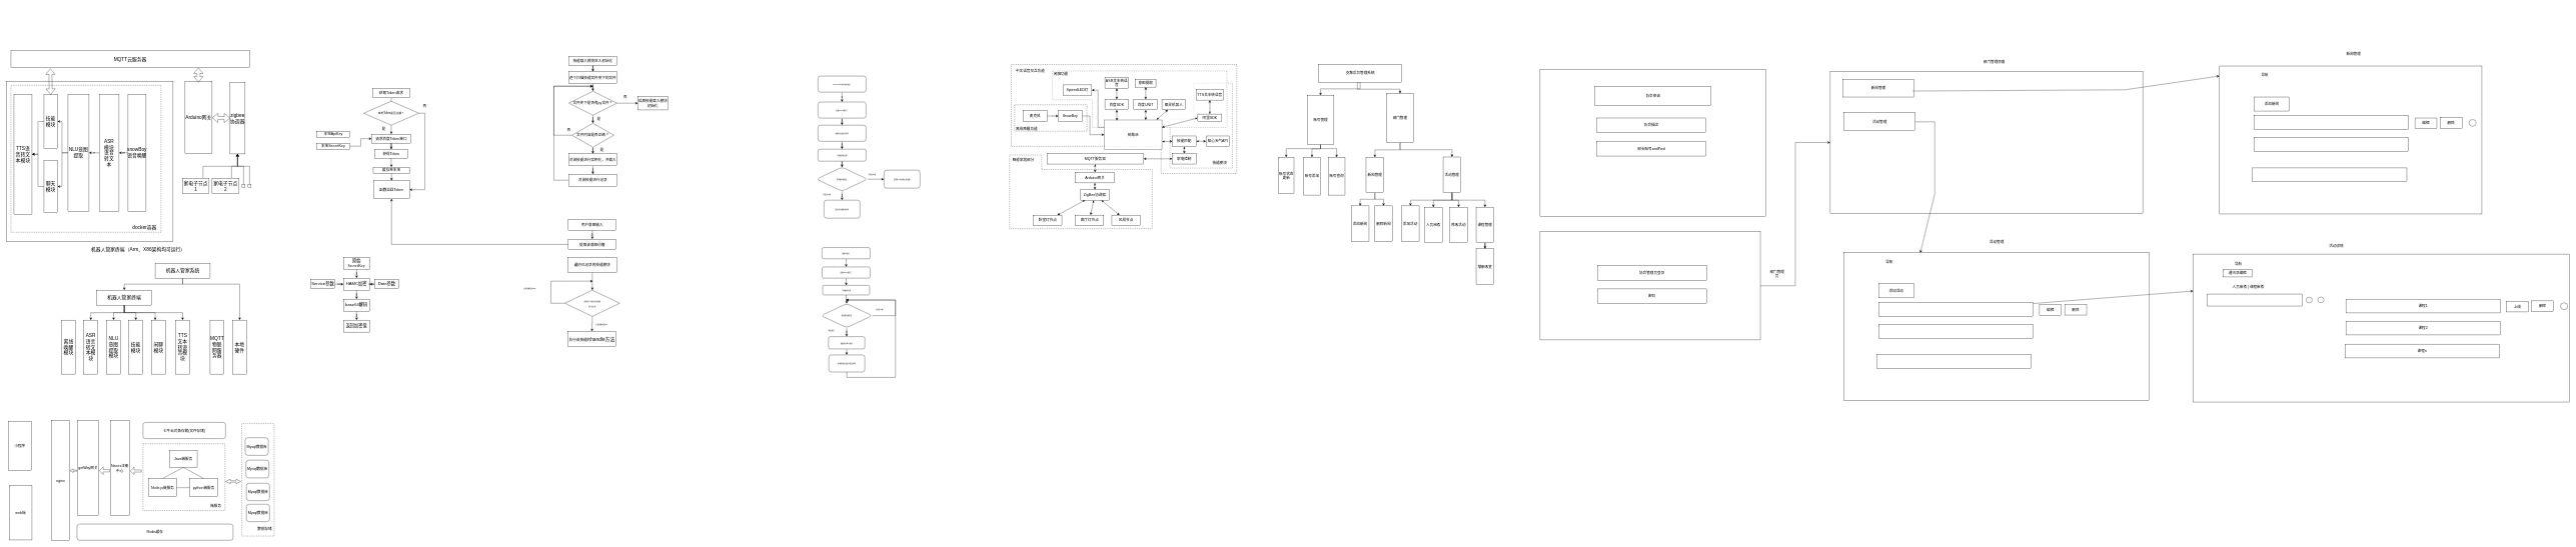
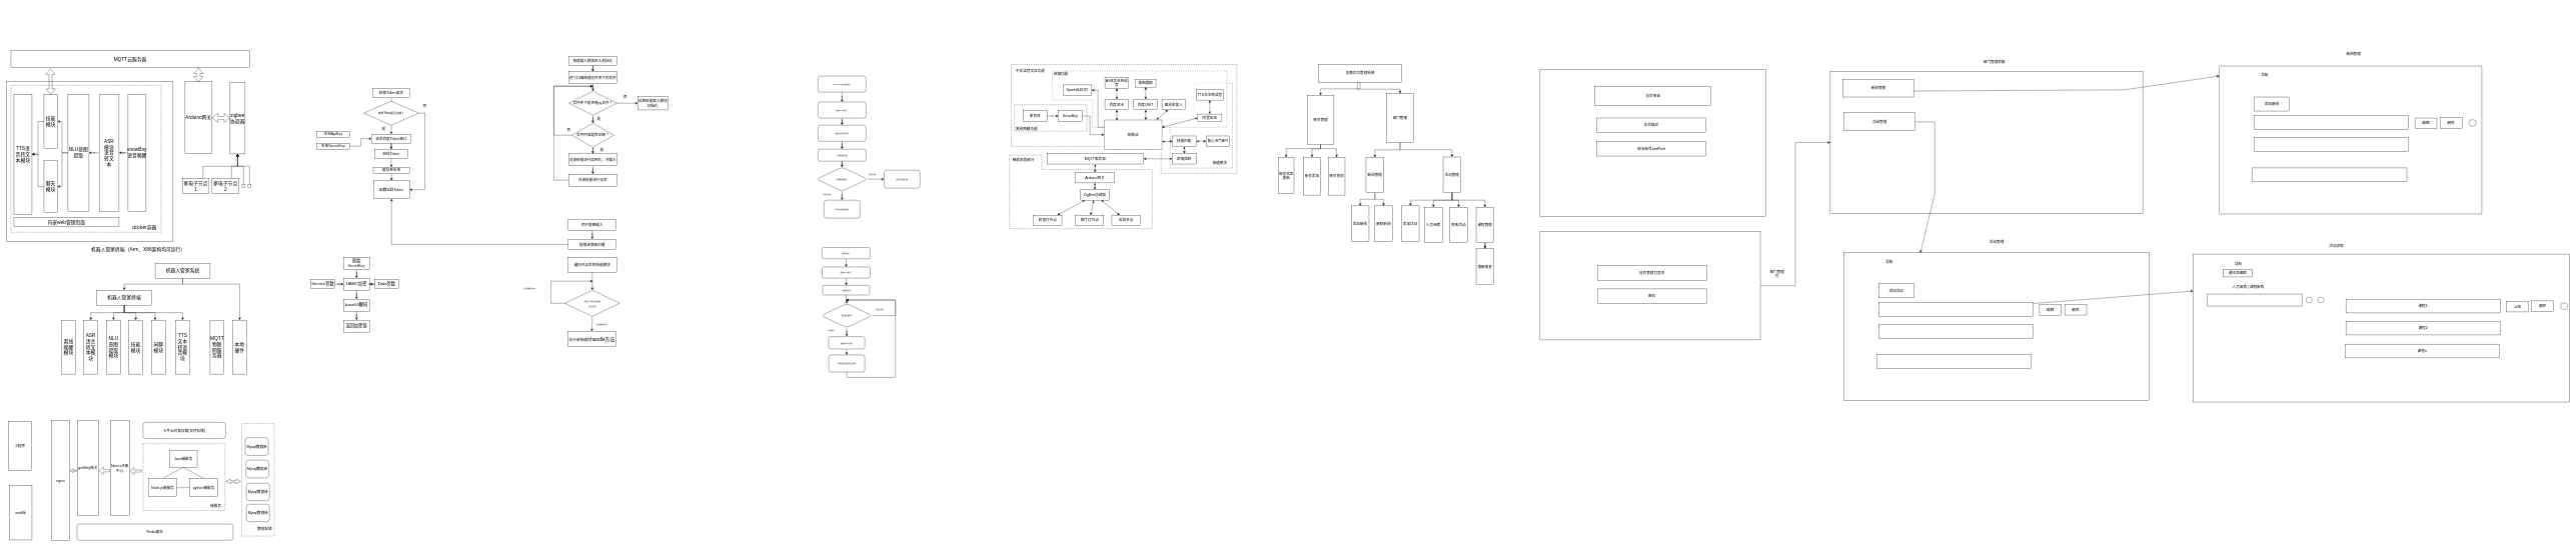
- <mxCell id="128" value="调用每个技能的匹配函数" style="whiteSpace=wrap;html=1;fontSize=5;rounded=1;" parent="1" vertex="1"><mxGeometry x="2944" y="567" width="120" height="60" as="geometry" /></mxCell>
+ <mxCell id="128" value="回复用户兜底内容" style="whiteSpace=wrap;html=1;fontSize=5;rounded=1;" parent="1" vertex="1"><mxGeometry x="2944" y="567" width="120" height="60" as="geometry" /></mxCell>
+ <mxCell id="33" value="内嵌web管理页面" style="rounded=0;whiteSpace=wrap;html=1;fontSize=16;" parent="1" vertex="1"><mxGeometry x="45" y="725.25" width="350" height="28.75" as="geometry" /></mxCell>
